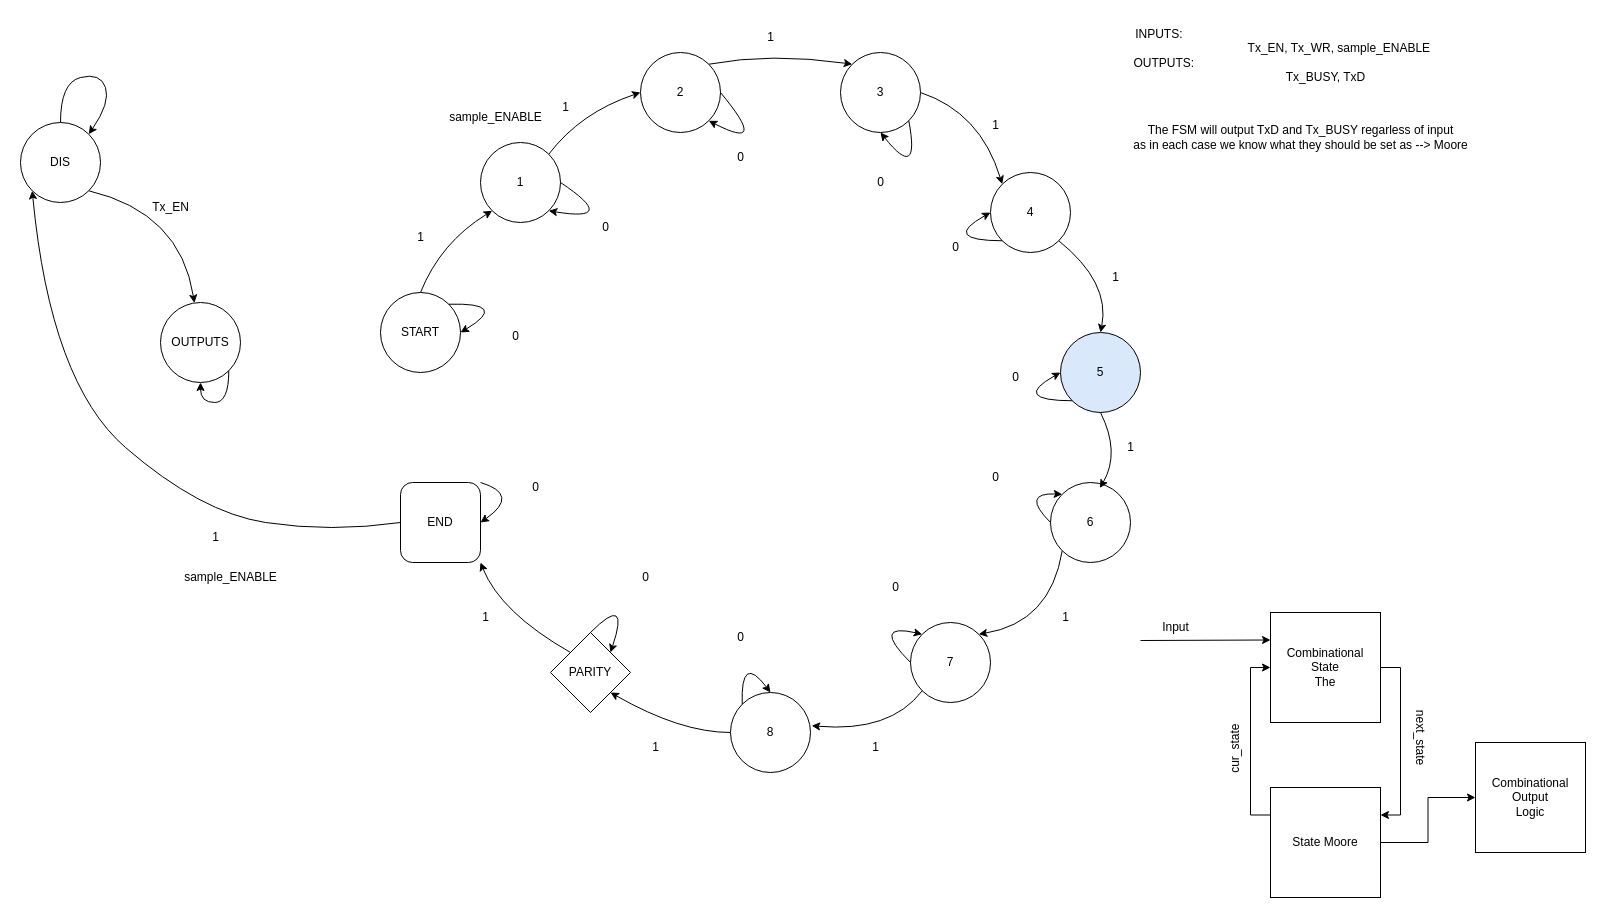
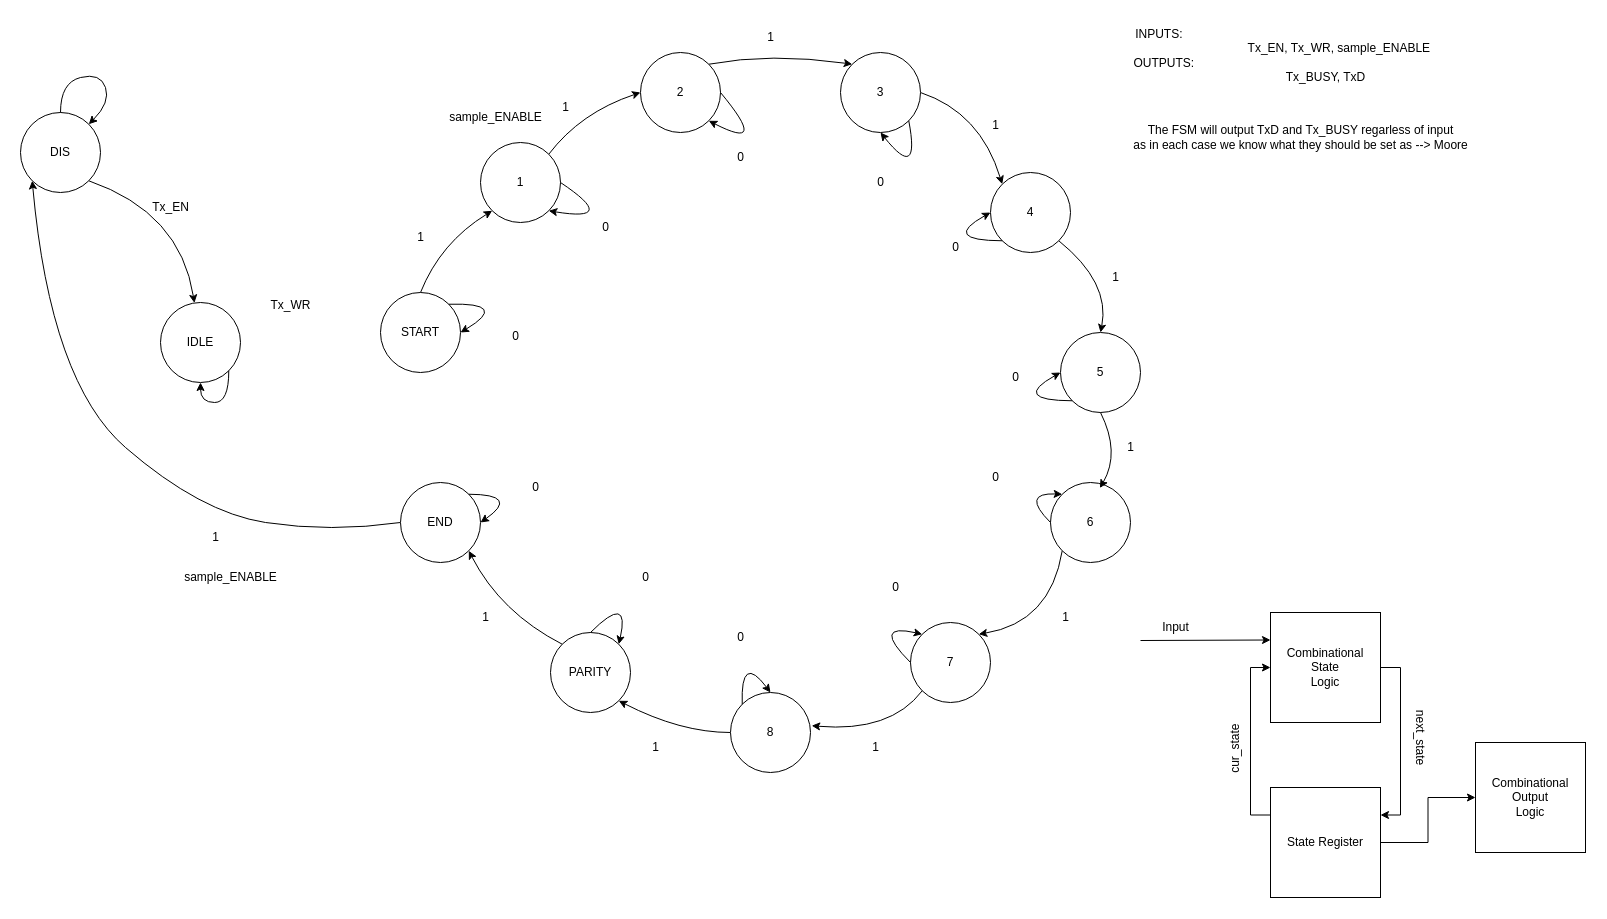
- <mxCell id="3" value="DIS" style="ellipse;whiteSpace=wrap;html=1;aspect=fixed;" vertex="1" parent="1"><mxGeometry x="20" y="122" width="80" height="80" as="geometry" /></mxCell>
+ <mxCell id="3" value="DIS" style="ellipse;whiteSpace=wrap;html=1;aspect=fixed;" vertex="1" parent="1"><mxGeometry x="20" y="112" width="80" height="80" as="geometry" /></mxCell>
+ <mxCell id="76" value="Tx_WR" style="text;html=1;align=center;verticalAlign=middle;resizable=0;points=[];autosize=1;strokeColor=none;fillColor=none;" vertex="1" parent="1"><mxGeometry x="260" y="290" width="60" height="30" as="geometry" /></mxCell>
- <mxCell id="5" value="OUTPUTS" style="ellipse;whiteSpace=wrap;html=1;aspect=fixed;" vertex="1" parent="1"><mxGeometry x="160" y="302" width="80" height="80" as="geometry" /></mxCell>
+ <mxCell id="5" value="IDLE" style="ellipse;whiteSpace=wrap;html=1;aspect=fixed;" vertex="1" parent="1"><mxGeometry x="160" y="302" width="80" height="80" as="geometry" /></mxCell>
- <mxCell id="16" value="5" style="ellipse;whiteSpace=wrap;html=1;aspect=fixed;fillColor=#dae8fc;" vertex="1" parent="1"><mxGeometry x="1060" y="332" width="80" height="80" as="geometry" /></mxCell>
+ <mxCell id="16" value="5" style="ellipse;whiteSpace=wrap;html=1;aspect=fixed;" vertex="1" parent="1"><mxGeometry x="1060" y="332" width="80" height="80" as="geometry" /></mxCell>
- <mxCell id="25" value="END" style="whiteSpace=wrap;html=1;aspect=fixed;rounded=1;" vertex="1" parent="1"><mxGeometry x="400" y="482" width="80" height="80" as="geometry" /></mxCell>
+ <mxCell id="25" value="END" style="ellipse;whiteSpace=wrap;html=1;aspect=fixed;" vertex="1" parent="1"><mxGeometry x="400" y="482" width="80" height="80" as="geometry" /></mxCell>
- <mxCell id="45" value="Combinational&lt;br&gt;State&lt;br&gt;The" style="whiteSpace=wrap;html=1;aspect=fixed;" vertex="1" parent="1"><mxGeometry x="1270" y="612" width="110" height="110" as="geometry" /></mxCell>
+ <mxCell id="45" value="Combinational&lt;br&gt;State&lt;br&gt;Logic" style="whiteSpace=wrap;html=1;aspect=fixed;" vertex="1" parent="1"><mxGeometry x="1270" y="612" width="110" height="110" as="geometry" /></mxCell>
- <mxCell id="23" value="PARITY" style="rhombus;whiteSpace=wrap;html=1;aspect=fixed;" vertex="1" parent="1"><mxGeometry x="550" y="632" width="80" height="80" as="geometry" /></mxCell>
+ <mxCell id="23" value="PARITY" style="ellipse;whiteSpace=wrap;html=1;aspect=fixed;" vertex="1" parent="1"><mxGeometry x="550" y="632" width="80" height="80" as="geometry" /></mxCell>
- <mxCell id="48" value="State Moore" style="whiteSpace=wrap;html=1;aspect=fixed;" vertex="1" parent="1"><mxGeometry x="1270" y="787" width="110" height="110" as="geometry" /></mxCell>
+ <mxCell id="48" value="State Register" style="whiteSpace=wrap;html=1;aspect=fixed;" vertex="1" parent="1"><mxGeometry x="1270" y="787" width="110" height="110" as="geometry" /></mxCell>
